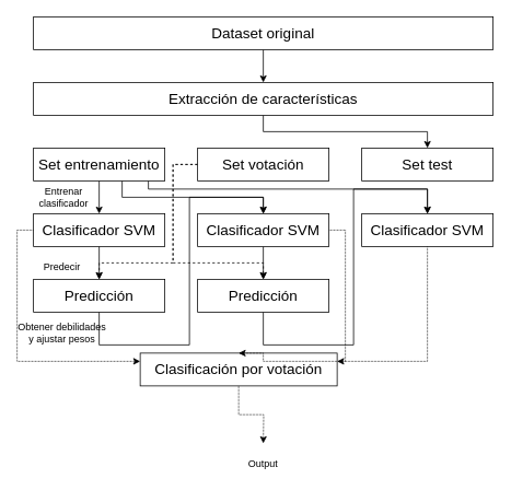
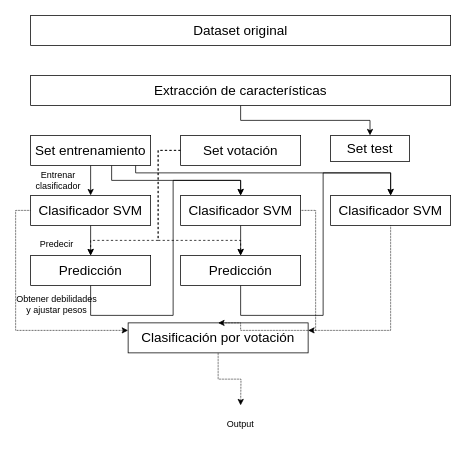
- <mxCell id="2" style="edgeStyle=orthogonalEdgeStyle;rounded=0;orthogonalLoop=1;jettySize=auto;html=1;" edge="1" parent="1" source="3" target="8"><mxGeometry relative="1" as="geometry" /></mxCell>
- <mxCell id="19" value="&lt;font style=&quot;font-size: 18px&quot;&gt;Set test&lt;br&gt;&lt;/font&gt;" style="rounded=0;whiteSpace=wrap;html=1;" vertex="1" parent="1"><mxGeometry x="440" y="180" width="160" height="40" as="geometry" /></mxCell>
+ <mxCell id="19" value="&lt;font style=&quot;font-size: 18px&quot;&gt;Set test&lt;br&gt;&lt;/font&gt;" style="rounded=0;whiteSpace=wrap;html=1;" vertex="1" parent="1"><mxGeometry x="440" y="180" width="105" height="35" as="geometry" /></mxCell>
